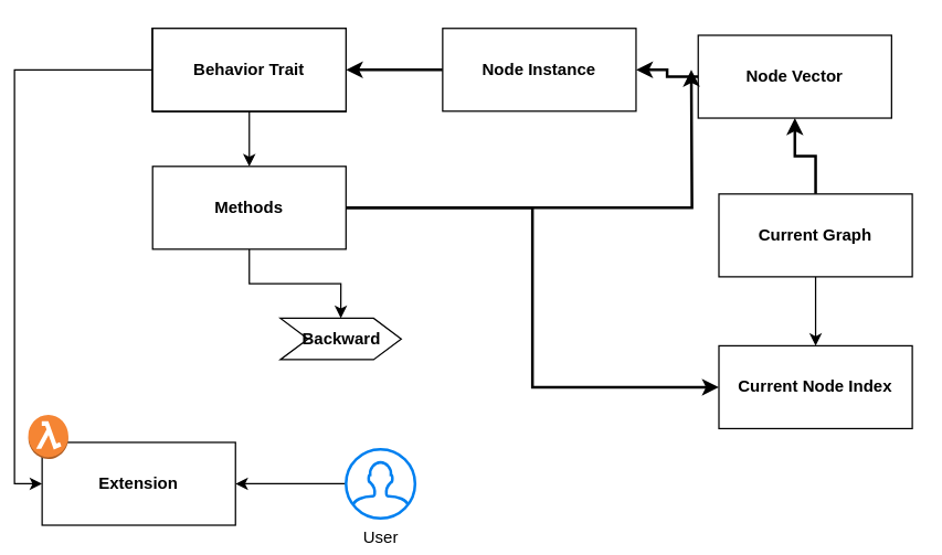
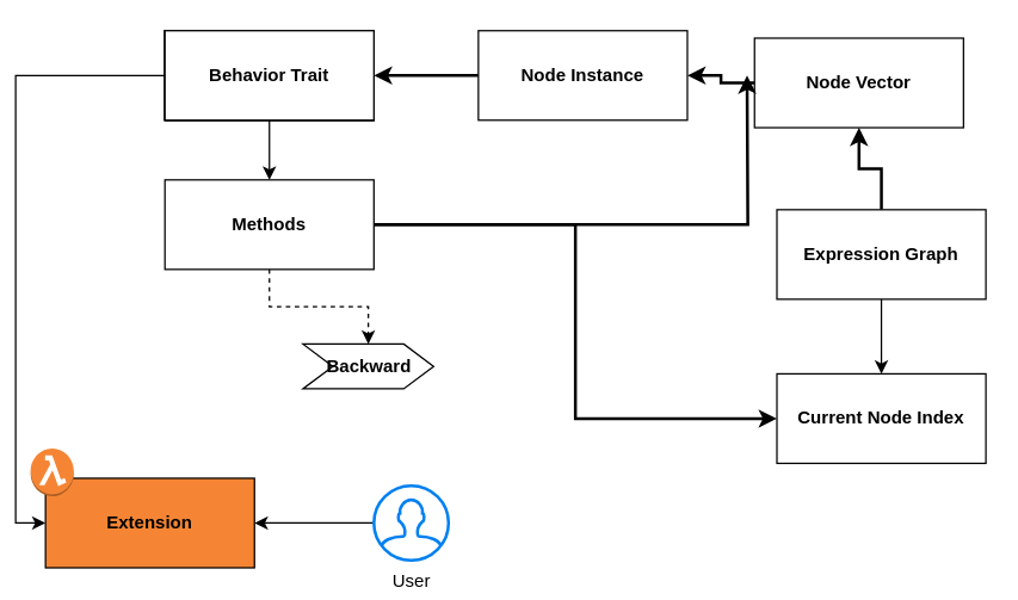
- <mxCell id="18" value="&lt;b&gt;Current Graph&lt;/b&gt;" style="rounded=0;whiteSpace=wrap;html=1;" vertex="1" parent="1"><mxGeometry x="520" y="140" width="140" height="60" as="geometry" /></mxCell>
+ <mxCell id="18" value="&lt;b&gt;Expression Graph&lt;/b&gt;" style="rounded=0;whiteSpace=wrap;html=1;" vertex="1" parent="1"><mxGeometry x="520" y="140" width="140" height="60" as="geometry" /></mxCell>
- <mxCell id="19" style="edgeStyle=orthogonalEdgeStyle;rounded=0;orthogonalLoop=1;jettySize=auto;html=1;exitX=0.5;exitY=1;exitDx=0;exitDy=0;entryX=0.5;entryY=0;entryDx=0;entryDy=0;" edge="1" parent="1" source="22" target="3"><mxGeometry relative="1" as="geometry" /></mxCell>
+ <mxCell id="19" style="edgeStyle=orthogonalEdgeStyle;rounded=0;orthogonalLoop=1;jettySize=auto;html=1;exitX=0.5;exitY=1;exitDx=0;exitDy=0;entryX=0.5;entryY=0;entryDx=0;entryDy=0;dashed=1;" edge="1" parent="1" source="22" target="3"><mxGeometry relative="1" as="geometry" /></mxCell>
- <mxCell id="9" value="&lt;b&gt;Extension&lt;/b&gt;" style="rounded=0;whiteSpace=wrap;html=1;" vertex="1" parent="1"><mxGeometry x="30" y="320" width="140" height="60" as="geometry" /></mxCell>
+ <mxCell id="9" value="&lt;b&gt;Extension&lt;/b&gt;" style="rounded=0;whiteSpace=wrap;html=1;fillColor=#f58534;" vertex="1" parent="1"><mxGeometry x="30" y="320" width="140" height="60" as="geometry" /></mxCell>
